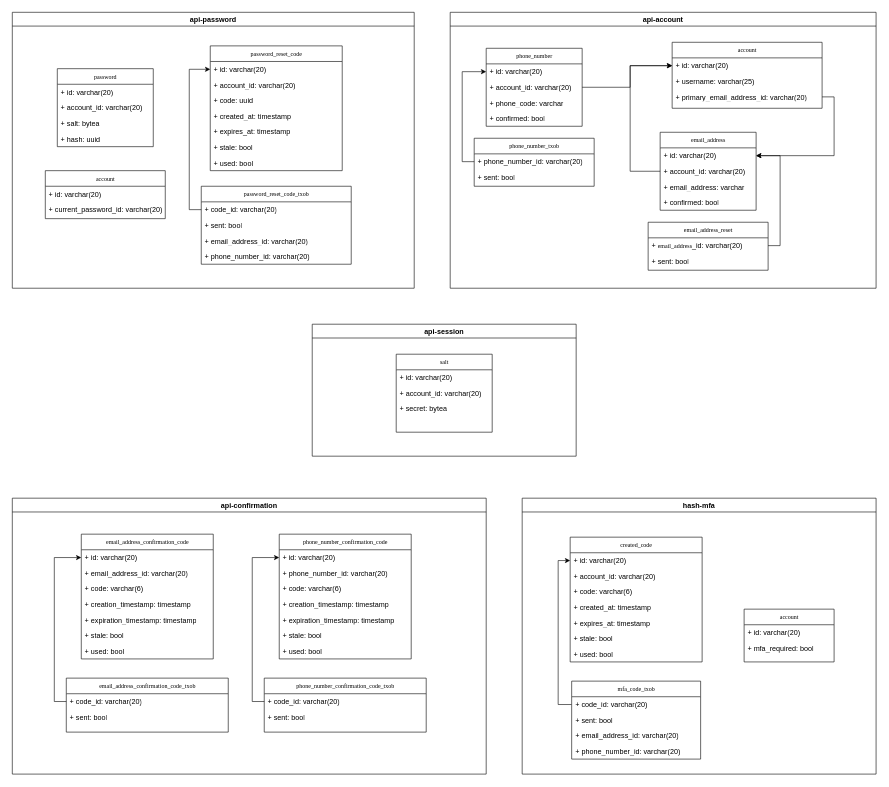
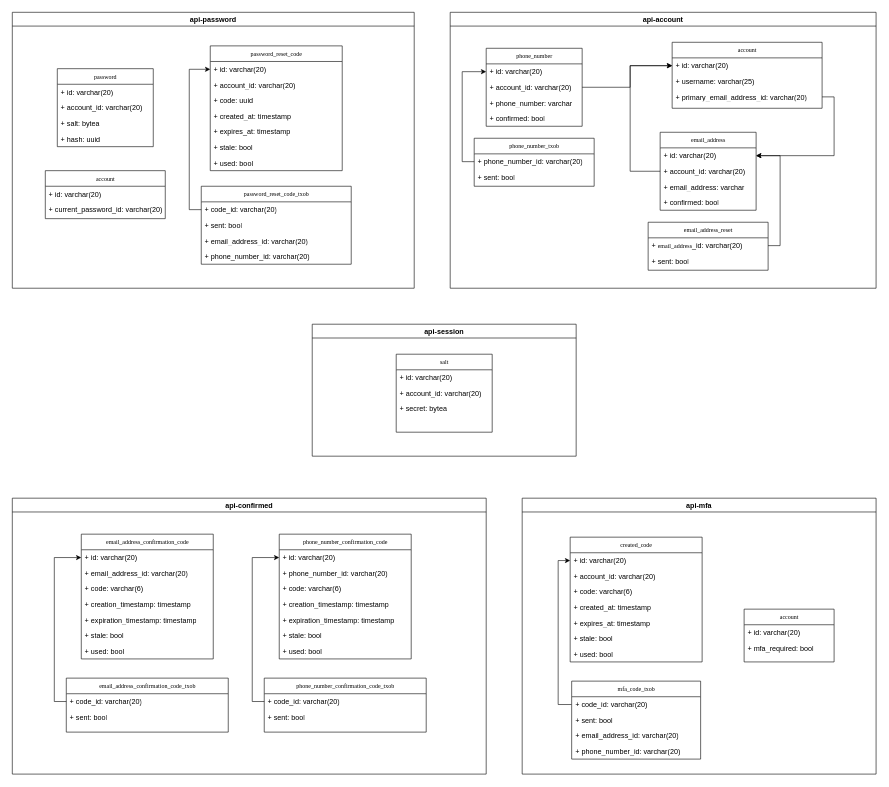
- <mxCell id="72" value="+ phone_code: varchar" style="text;html=1;strokeColor=none;fillColor=none;align=left;verticalAlign=top;spacingLeft=4;spacingRight=4;whiteSpace=wrap;overflow=hidden;rotatable=0;points=[[0,0.5],[1,0.5]];portConstraint=eastwest;" parent="69" vertex="1"><mxGeometry y="78" width="160" height="26" as="geometry" /></mxCell>
+ <mxCell id="72" value="+ phone_number: varchar" style="text;html=1;strokeColor=none;fillColor=none;align=left;verticalAlign=top;spacingLeft=4;spacingRight=4;whiteSpace=wrap;overflow=hidden;rotatable=0;points=[[0,0.5],[1,0.5]];portConstraint=eastwest;" parent="69" vertex="1"><mxGeometry y="78" width="160" height="26" as="geometry" /></mxCell>
- <mxCell id="2" value="api-confirmation" style="swimlane;" parent="1" vertex="1"><mxGeometry x="20" y="830" width="790" height="460" as="geometry" /></mxCell>
+ <mxCell id="2" value="api-confirmed" style="swimlane;" parent="1" vertex="1"><mxGeometry x="20" y="830" width="790" height="460" as="geometry" /></mxCell>
- <mxCell id="27" value="hash-mfa" style="swimlane;" parent="1" vertex="1"><mxGeometry x="870" y="830" width="590" height="460" as="geometry" /></mxCell>
+ <mxCell id="27" value="api-mfa" style="swimlane;" parent="1" vertex="1"><mxGeometry x="870" y="830" width="590" height="460" as="geometry" /></mxCell>
